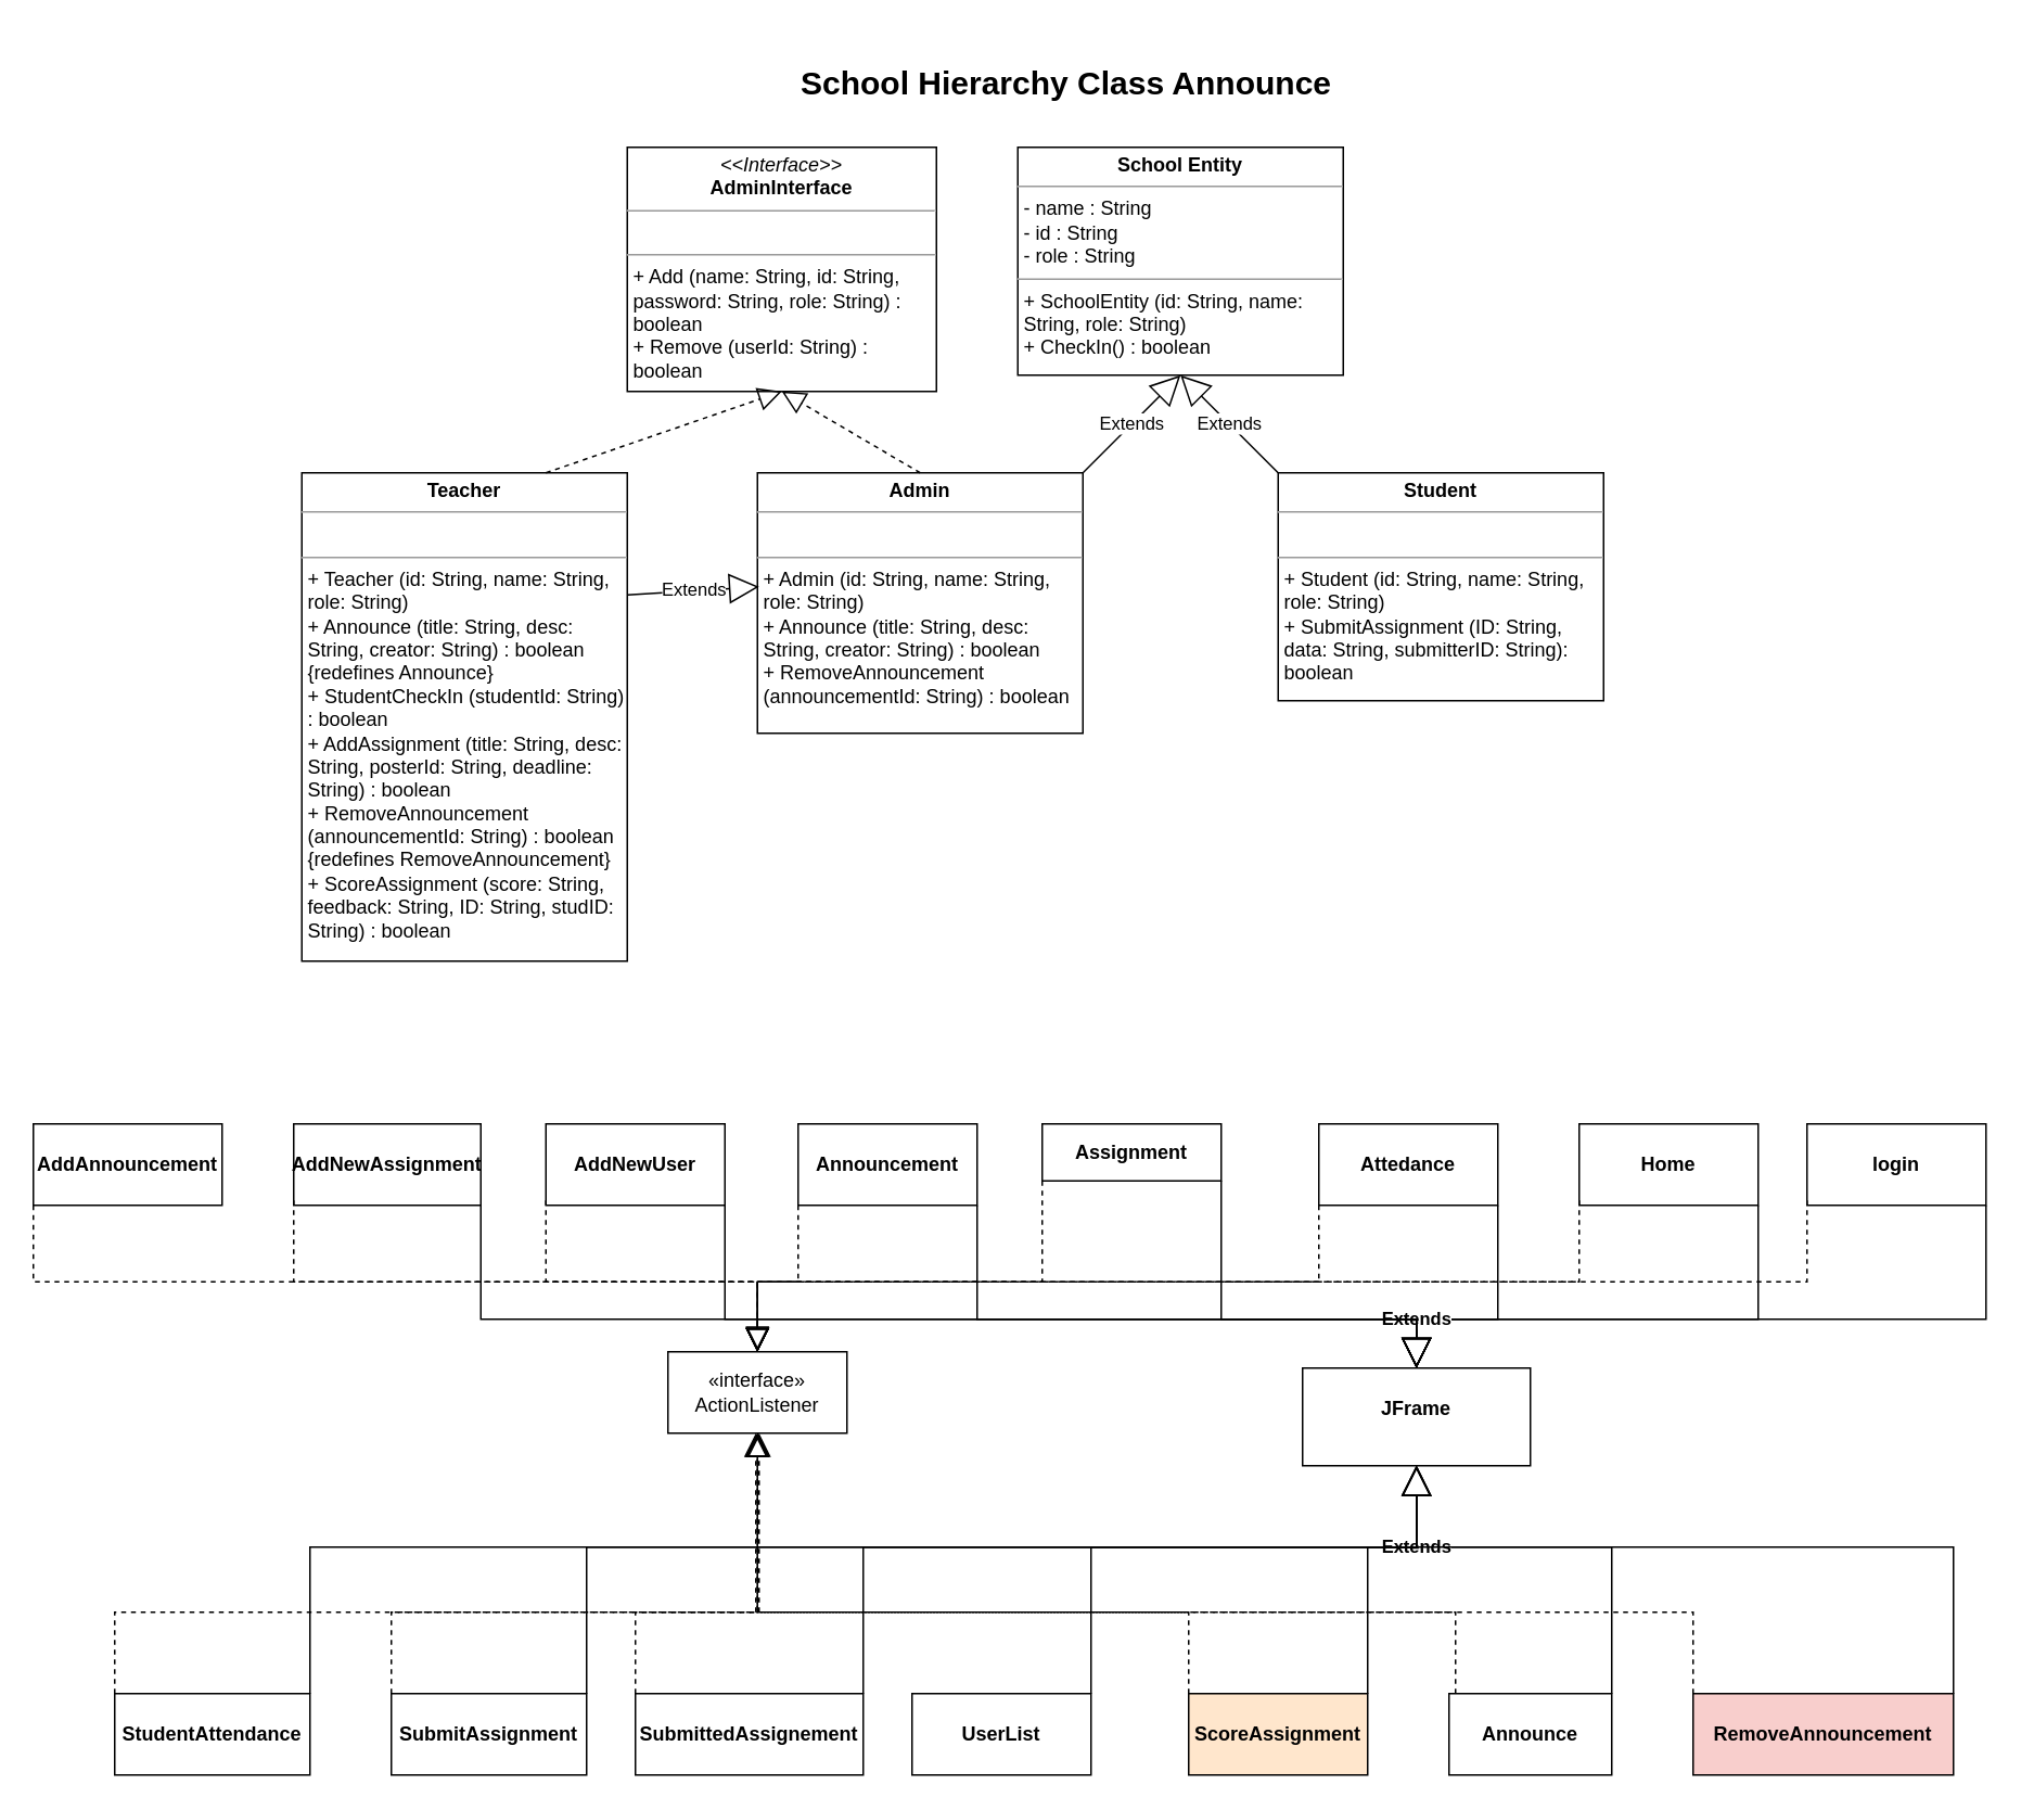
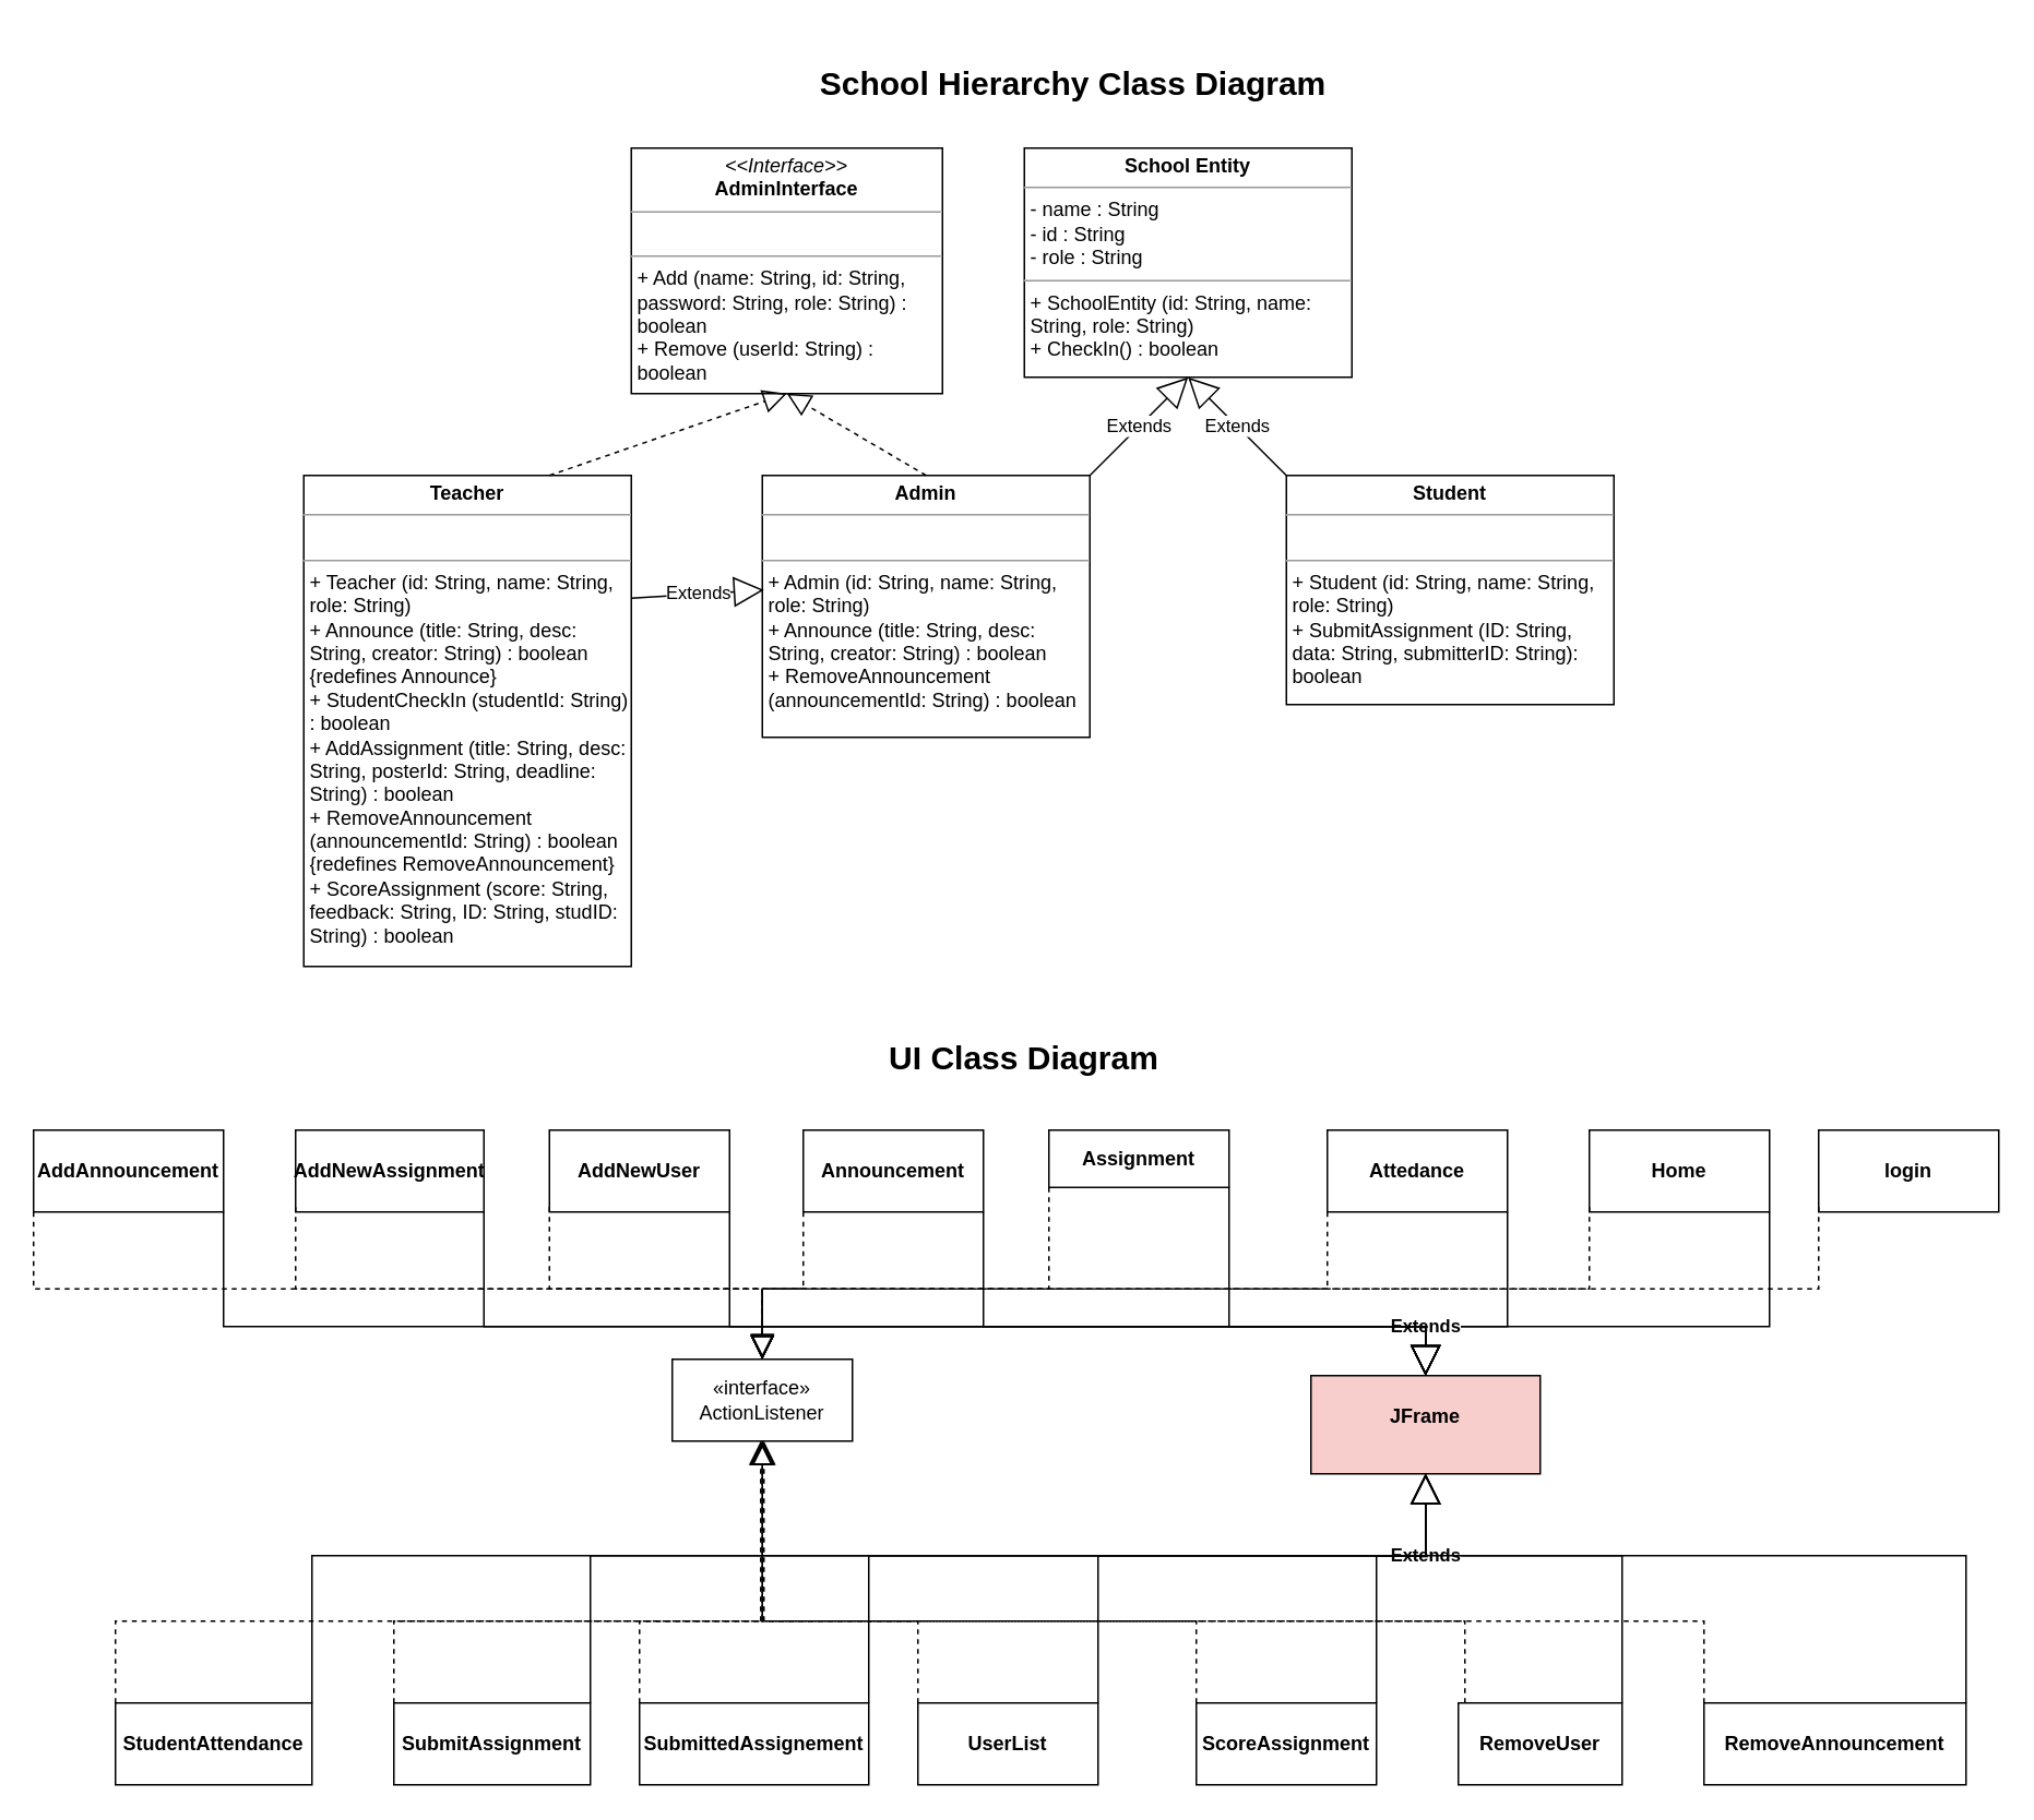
- <mxCell id="26" value="&lt;b&gt;&lt;font style=&quot;font-size: 20px;&quot;&gt;School Hierarchy Class Announce&lt;/font&gt;&lt;/b&gt;" style="text;html=1;strokeColor=none;fillColor=none;align=center;verticalAlign=middle;whiteSpace=wrap;rounded=0;" vertex="1" parent="1"><mxGeometry x="475" y="20" width="360" height="60" as="geometry" /></mxCell>
+ <mxCell id="26" value="&lt;b&gt;&lt;font style=&quot;font-size: 20px;&quot;&gt;School Hierarchy Class Diagram&lt;/font&gt;&lt;/b&gt;" style="text;html=1;strokeColor=none;fillColor=none;align=center;verticalAlign=middle;whiteSpace=wrap;rounded=0;" vertex="1" parent="1"><mxGeometry x="475" y="20" width="360" height="60" as="geometry" /></mxCell>
+ <mxCell id="25" value="&lt;b&gt;&lt;font style=&quot;font-size: 20px;&quot;&gt;UI Class Diagram&lt;/font&gt;&lt;/b&gt;" style="text;html=1;strokeColor=none;fillColor=none;align=center;verticalAlign=middle;whiteSpace=wrap;rounded=0;" vertex="1" parent="1"><mxGeometry x="500" y="630" width="250" height="30" as="geometry" /></mxCell>
+ <mxCell id="54" value="" style="endArrow=block;endSize=16;endFill=0;html=1;rounded=0;elbow=vertical;exitX=1;exitY=1;exitDx=0;exitDy=0;edgeStyle=elbowEdgeStyle;entryX=0.5;entryY=0;entryDx=0;entryDy=0;" edge="1" parent="1" source="13" target="27"><mxGeometry width="160" relative="1" as="geometry"><mxPoint x="790" y="780" as="sourcePoint" /><mxPoint x="910" y="880" as="targetPoint" /><Array as="points"><mxPoint x="500" y="810" /></Array></mxGeometry></mxCell>
- <mxCell id="47" value="" style="endArrow=block;endSize=16;endFill=0;html=1;rounded=0;edgeStyle=elbowEdgeStyle;elbow=vertical;entryX=0.5;entryY=0;entryDx=0;entryDy=0;exitX=1;exitY=1;exitDx=0;exitDy=0;" edge="1" parent="1" source="18" target="27"><mxGeometry width="160" relative="1" as="geometry"><mxPoint x="1200" y="760" as="sourcePoint" /><mxPoint x="700" y="920" as="targetPoint" /><Array as="points"><mxPoint x="1050" y="810" /></Array></mxGeometry></mxCell>
- <mxCell id="27" value="&lt;p style=&quot;margin:0px;margin-top:4px;text-align:center;&quot;&gt;&lt;br&gt;&lt;b&gt;JFrame&lt;/b&gt;&lt;/p&gt;" style="verticalAlign=top;align=left;overflow=fill;fontSize=12;fontFamily=Helvetica;html=1;whiteSpace=wrap;" vertex="1" parent="1"><mxGeometry x="800" y="840" width="140" height="60" as="geometry" /></mxCell>
+ <mxCell id="27" value="&lt;p style=&quot;margin:0px;margin-top:4px;text-align:center;&quot;&gt;&lt;br&gt;&lt;b&gt;JFrame&lt;/b&gt;&lt;/p&gt;" style="verticalAlign=top;align=left;overflow=fill;fontSize=12;fontFamily=Helvetica;html=1;whiteSpace=wrap;fillColor=#f8cecc;" vertex="1" parent="1"><mxGeometry x="800" y="840" width="140" height="60" as="geometry" /></mxCell>
+ <mxCell id="43" value="" style="endArrow=block;dashed=1;endFill=0;endSize=12;html=1;rounded=0;edgeStyle=elbowEdgeStyle;elbow=vertical;entryX=0.5;entryY=1;entryDx=0;entryDy=0;exitX=0;exitY=0;exitDx=0;exitDy=0;" edge="1" parent="1" source="24" target="9"><mxGeometry width="160" relative="1" as="geometry"><mxPoint x="400" y="1050" as="sourcePoint" /><mxPoint x="475" y="890" as="targetPoint" /><Array as="points"><mxPoint x="520" y="990" /></Array></mxGeometry></mxCell>
- <mxCell id="28" value="&lt;b&gt;ScoreAssignment&lt;/b&gt;" style="html=1;whiteSpace=wrap;fillColor=#ffe6cc;" vertex="1" parent="1"><mxGeometry x="730" y="1040" width="110" height="50" as="geometry" /></mxCell>
+ <mxCell id="28" value="&lt;b&gt;ScoreAssignment&lt;/b&gt;" style="html=1;whiteSpace=wrap;" vertex="1" parent="1"><mxGeometry x="730" y="1040" width="110" height="50" as="geometry" /></mxCell>
- <mxCell id="20" value="&lt;b&gt;Announce&lt;/b&gt;" style="html=1;whiteSpace=wrap;" vertex="1" parent="1"><mxGeometry x="890" y="1040" width="100" height="50" as="geometry" /></mxCell>
+ <mxCell id="20" value="&lt;b&gt;RemoveUser&lt;/b&gt;" style="html=1;whiteSpace=wrap;" vertex="1" parent="1"><mxGeometry x="890" y="1040" width="100" height="50" as="geometry" /></mxCell>
- <mxCell id="19" value="&lt;b&gt;RemoveAnnouncement&lt;/b&gt;" style="html=1;whiteSpace=wrap;fillColor=#f8cecc;" vertex="1" parent="1"><mxGeometry x="1040" y="1040" width="160" height="50" as="geometry" /></mxCell>
+ <mxCell id="19" value="&lt;b&gt;RemoveAnnouncement&lt;/b&gt;" style="html=1;whiteSpace=wrap;" vertex="1" parent="1"><mxGeometry x="1040" y="1040" width="160" height="50" as="geometry" /></mxCell>
